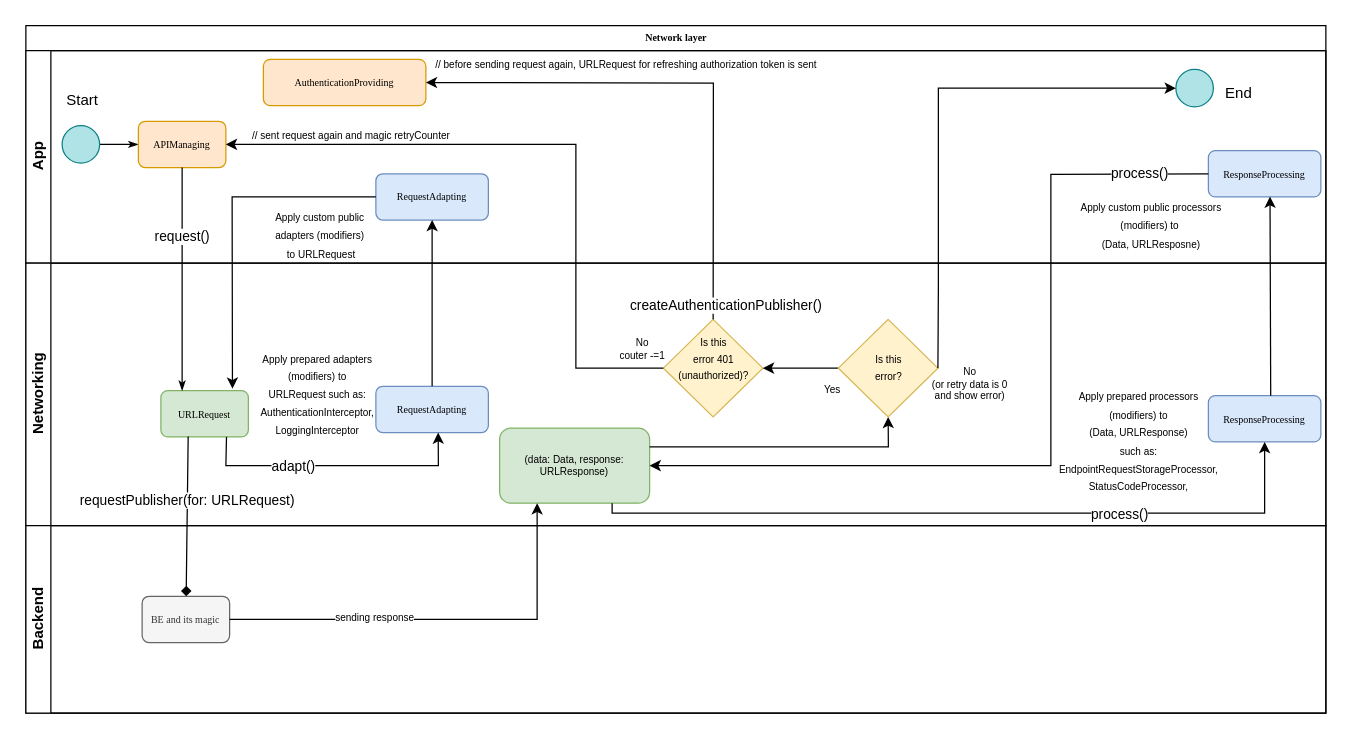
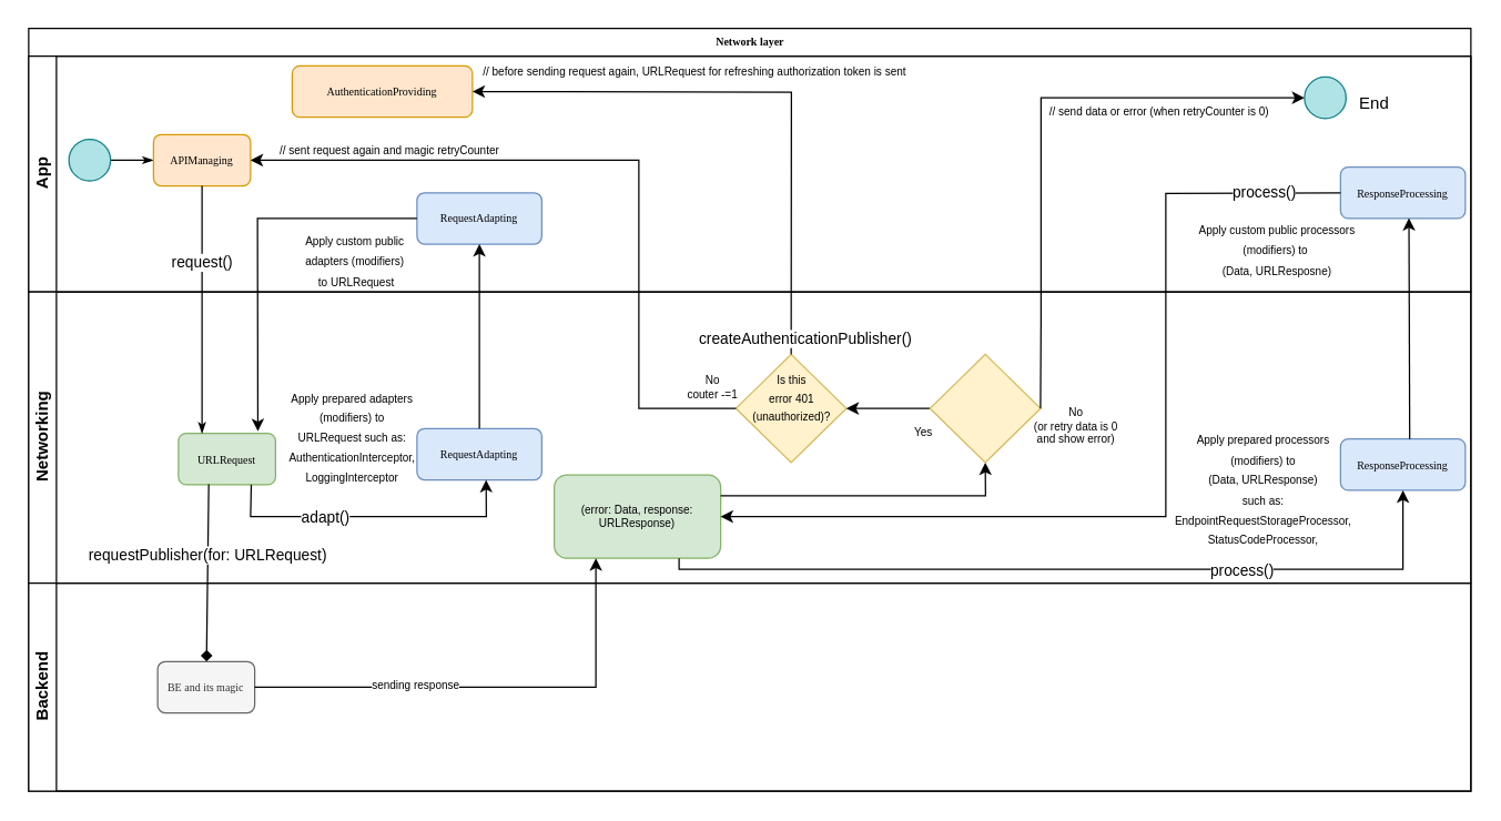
- <mxCell id="58" value="Start" style="text;html=1;align=center;verticalAlign=middle;resizable=0;points=[];autosize=1;strokeColor=none;fillColor=none;" vertex="1" parent="1"><mxGeometry x="45" y="70" width="40" height="20" as="geometry" /></mxCell>
+ <mxCell id="16" value="// send data or error (when retryCounter is 0)" style="text;html=1;align=center;verticalAlign=middle;resizable=0;points=[];autosize=1;strokeColor=none;fillColor=none;fontSize=8;" vertex="1" parent="3"><mxGeometry x="730" y="30" width="170" height="20" as="geometry" /></mxCell>
- <mxCell id="36" value="&lt;font style=&quot;font-size: 8px&quot;&gt;Is this&lt;br&gt;error?&lt;/font&gt;" style="text;html=1;align=center;verticalAlign=middle;resizable=0;points=[];autosize=1;strokeColor=none;fillColor=none;fontSize=11;" vertex="1" parent="18"><mxGeometry x="669.81" y="68" width="40" height="30" as="geometry" /></mxCell>
- <mxCell id="24" value="(data: Data, response: URLResponse)" style="rounded=1;whiteSpace=wrap;html=1;fontSize=8;fillColor=#d5e8d4;strokeColor=#82b366;" vertex="1" parent="18"><mxGeometry x="379" y="132" width="120" height="60" as="geometry" /></mxCell>
+ <mxCell id="24" value="(error: Data, response: URLResponse)" style="rounded=1;whiteSpace=wrap;html=1;fontSize=8;fillColor=#d5e8d4;strokeColor=#82b366;" vertex="1" parent="18"><mxGeometry x="379" y="132" width="120" height="60" as="geometry" /></mxCell>
